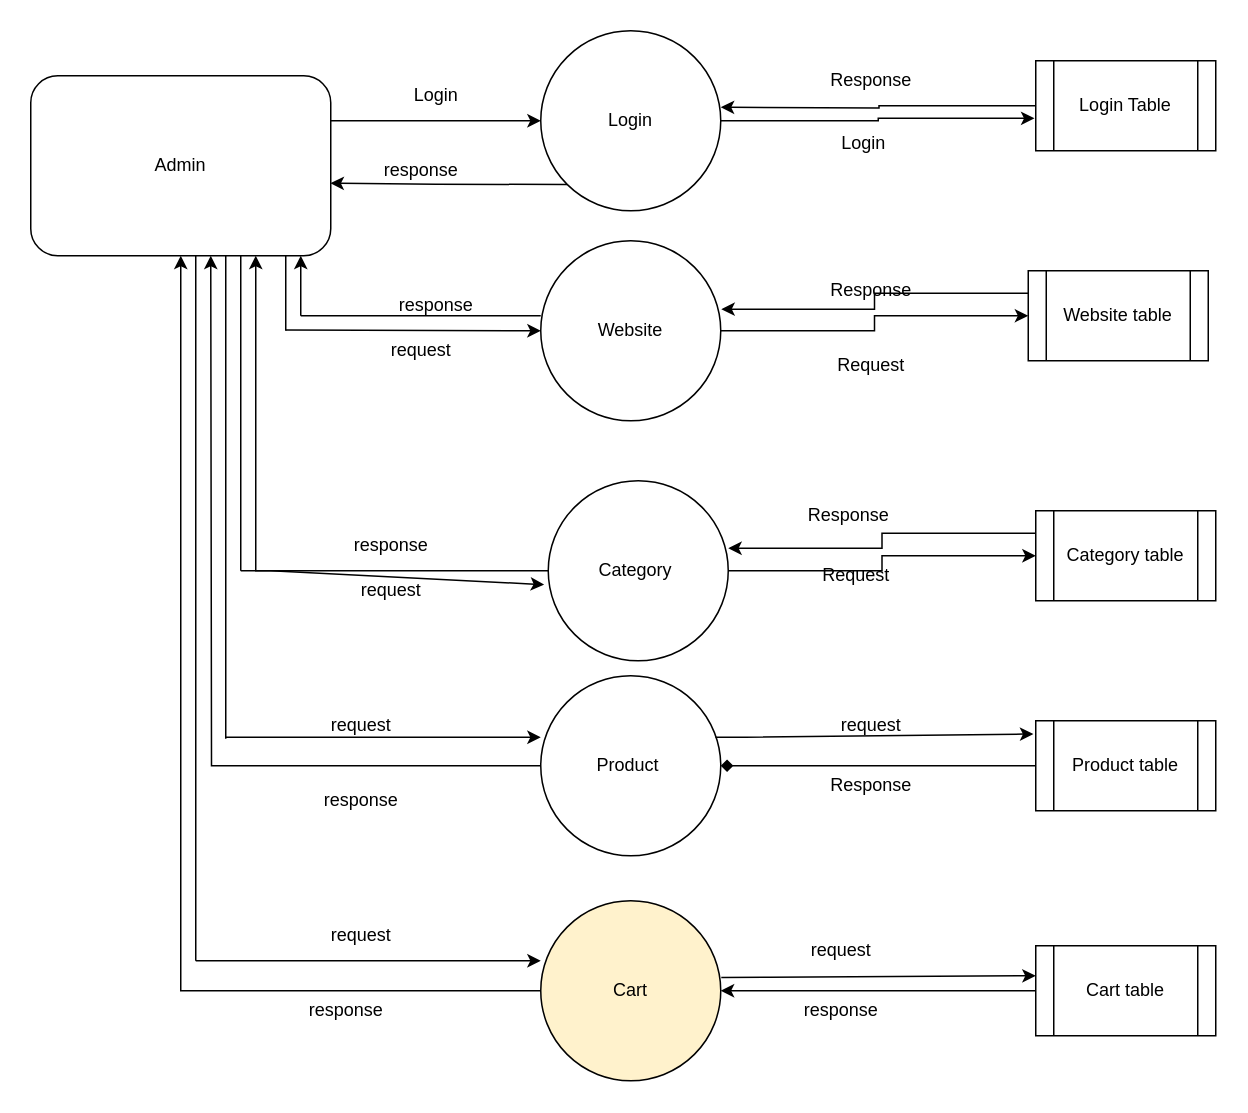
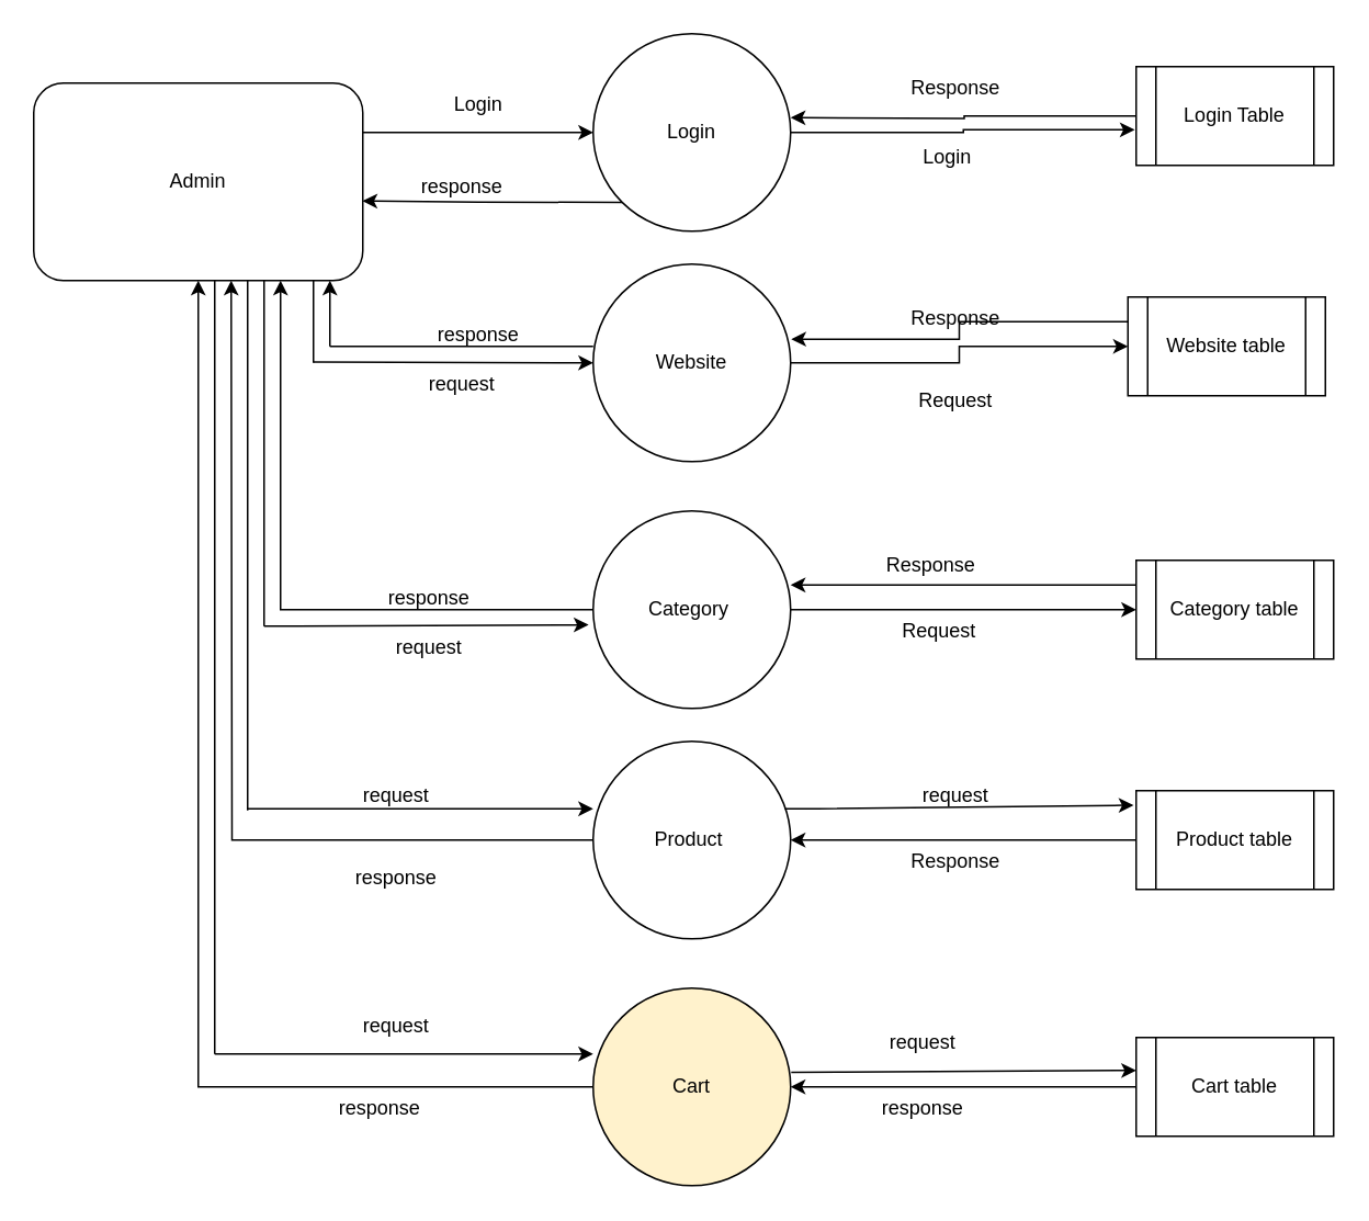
- <mxCell id="10" value="Category&amp;nbsp;" style="ellipse;whiteSpace=wrap;html=1;aspect=fixed;" vertex="1" parent="1"><mxGeometry x="365" y="320" width="120" height="120" as="geometry" /></mxCell>
+ <mxCell id="10" value="Category&amp;nbsp;" style="ellipse;whiteSpace=wrap;html=1;aspect=fixed;" vertex="1" parent="1"><mxGeometry x="360" y="310" width="120" height="120" as="geometry" /></mxCell>
- <mxCell id="22" style="edgeStyle=orthogonalEdgeStyle;rounded=0;orthogonalLoop=1;jettySize=auto;html=1;endArrow=diamond;" edge="1" parent="1" source="23" target="12"><mxGeometry relative="1" as="geometry" /></mxCell>
+ <mxCell id="22" style="edgeStyle=orthogonalEdgeStyle;rounded=0;orthogonalLoop=1;jettySize=auto;html=1;" edge="1" parent="1" source="23" target="12"><mxGeometry relative="1" as="geometry" /></mxCell>
